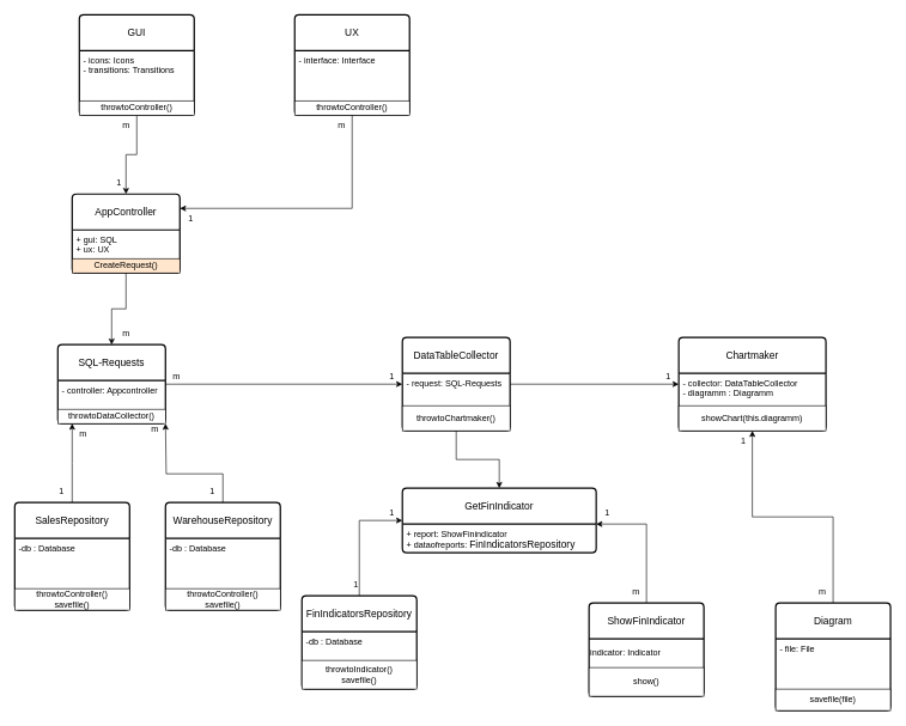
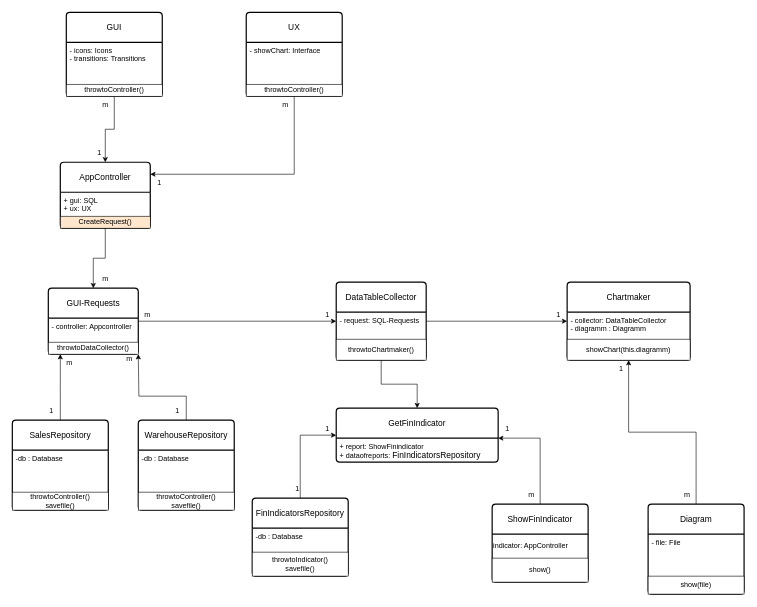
- <mxCell id="7" value="- interface: Interface" style="align=left;strokeColor=none;fillColor=none;spacingLeft=4;fontSize=12;verticalAlign=top;resizable=0;rotatable=0;part=1;html=1;" vertex="1" parent="6"><mxGeometry y="50" width="160" height="70" as="geometry" /></mxCell>
+ <mxCell id="7" value="- showChart: Interface" style="align=left;strokeColor=none;fillColor=none;spacingLeft=4;fontSize=12;verticalAlign=top;resizable=0;rotatable=0;part=1;html=1;" vertex="1" parent="6"><mxGeometry y="50" width="160" height="70" as="geometry" /></mxCell>
- <mxCell id="27" value="SQL-Requests" style="swimlane;childLayout=stackLayout;horizontal=1;startSize=50;horizontalStack=0;rounded=1;fontSize=14;fontStyle=0;strokeWidth=2;resizeParent=0;resizeLast=1;shadow=0;dashed=0;align=center;arcSize=4;whiteSpace=wrap;html=1;" vertex="1" parent="1"><mxGeometry x="80" y="480" width="150" height="110" as="geometry" /></mxCell>
+ <mxCell id="27" value="GUI-Requests" style="swimlane;childLayout=stackLayout;horizontal=1;startSize=50;horizontalStack=0;rounded=1;fontSize=14;fontStyle=0;strokeWidth=2;resizeParent=0;resizeLast=1;shadow=0;dashed=0;align=center;arcSize=4;whiteSpace=wrap;html=1;" vertex="1" parent="1"><mxGeometry x="80" y="480" width="150" height="110" as="geometry" /></mxCell>
- <mxCell id="40" value="indicator: Indicator" style="text;html=1;align=left;verticalAlign=middle;resizable=0;points=[];autosize=1;strokeColor=none;fillColor=none;" vertex="1" parent="39"><mxGeometry y="50" width="160" height="40" as="geometry" /></mxCell>
+ <mxCell id="40" value="indicator: AppController" style="text;html=1;align=left;verticalAlign=middle;resizable=0;points=[];autosize=1;strokeColor=none;fillColor=none;" vertex="1" parent="39"><mxGeometry y="50" width="160" height="40" as="geometry" /></mxCell>
- <mxCell id="45" value="savefile(file)" style="rounded=0;whiteSpace=wrap;html=1;" vertex="1" parent="43"><mxGeometry y="120" width="160" height="30" as="geometry" /></mxCell>
+ <mxCell id="45" value="show(file)" style="rounded=0;whiteSpace=wrap;html=1;" vertex="1" parent="43"><mxGeometry y="120" width="160" height="30" as="geometry" /></mxCell>
